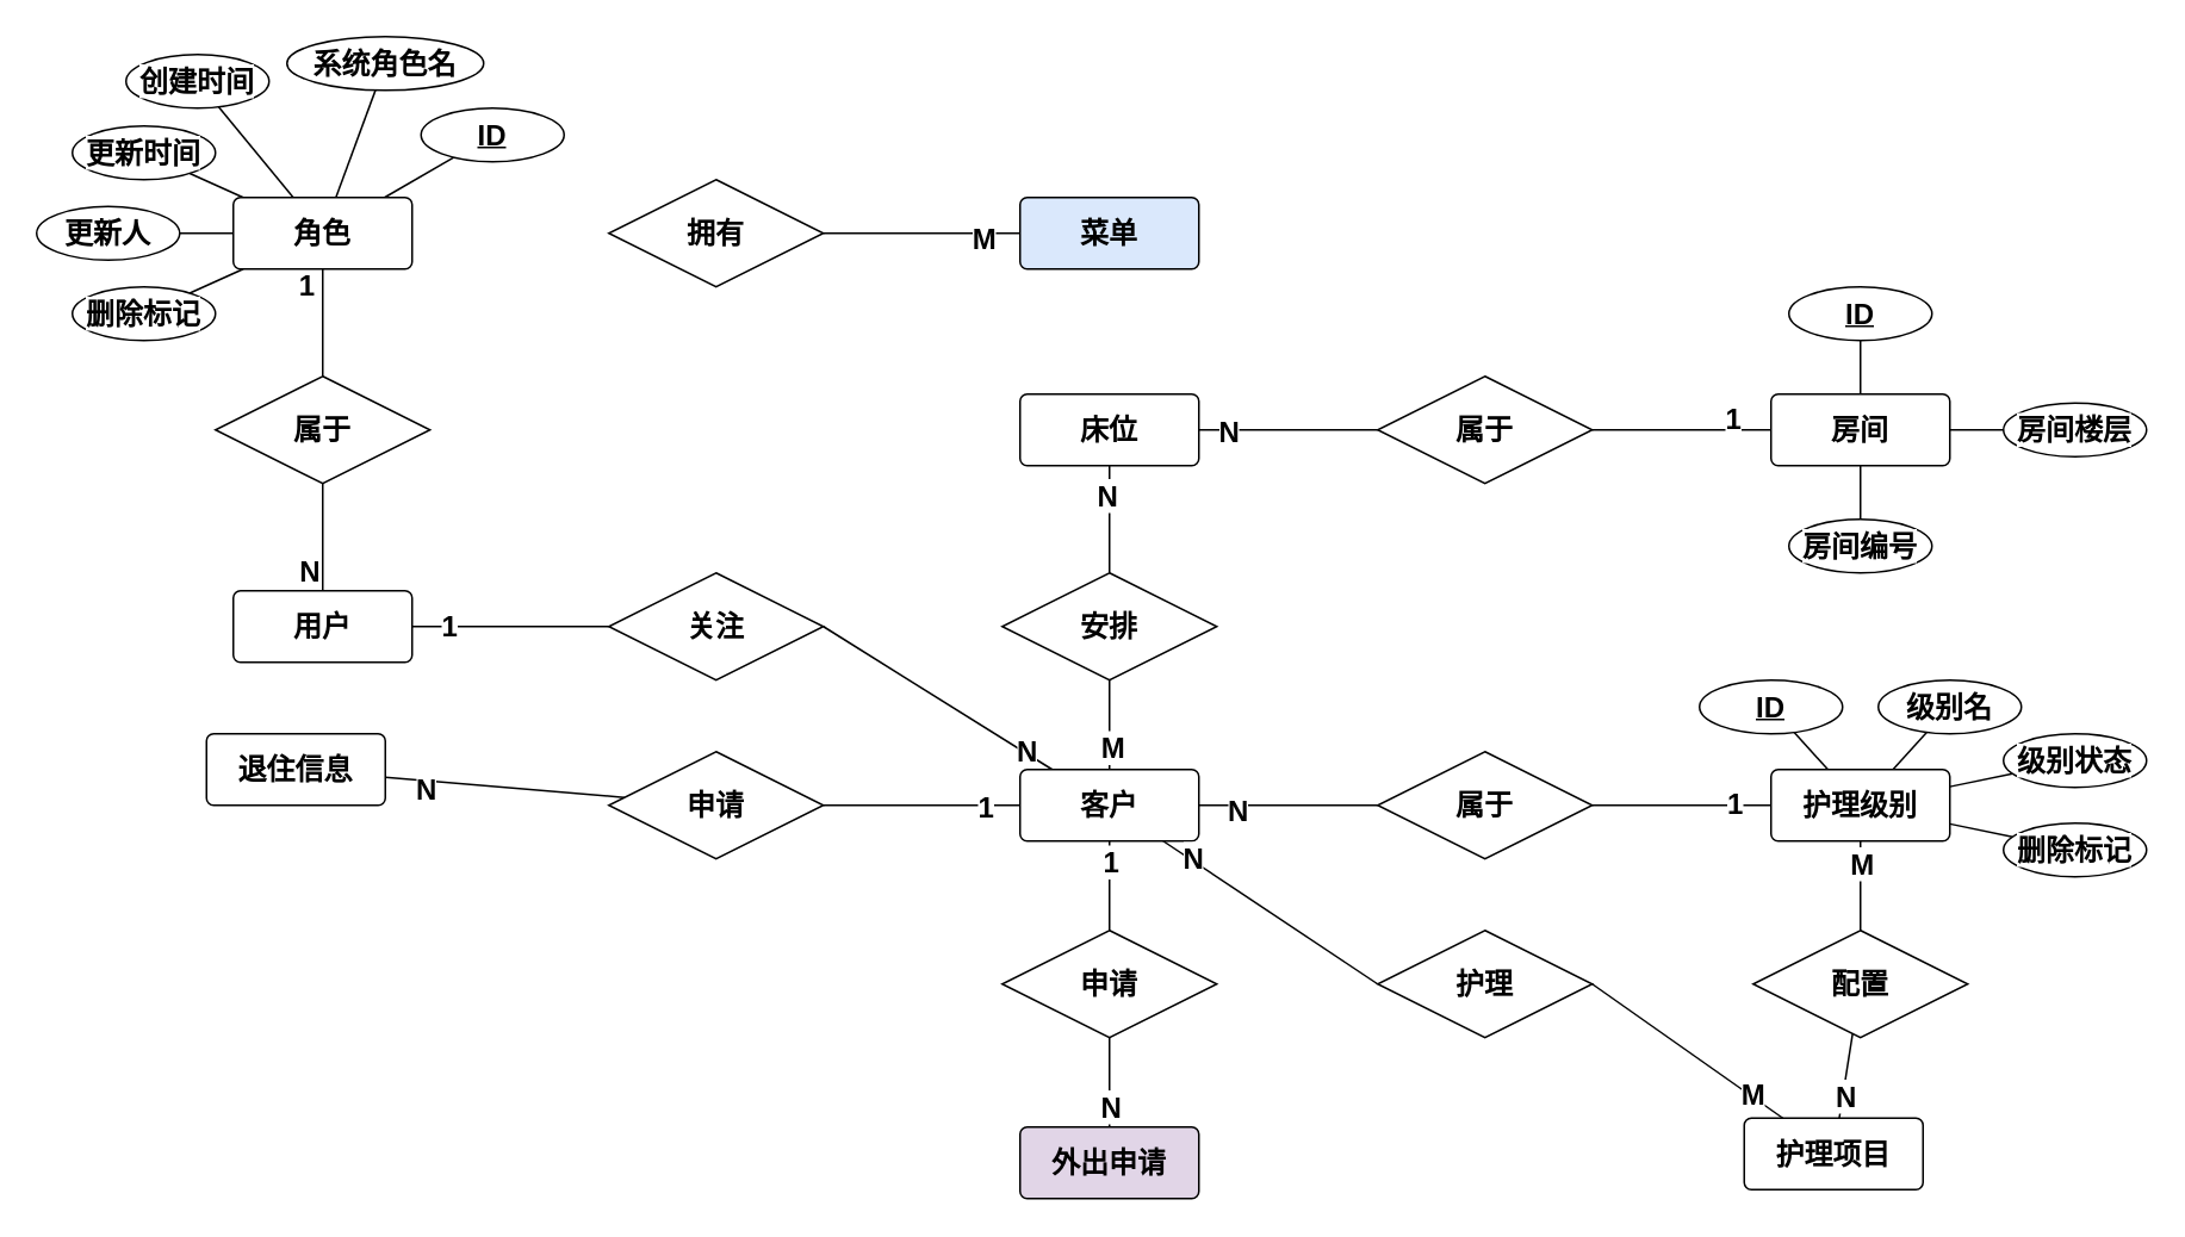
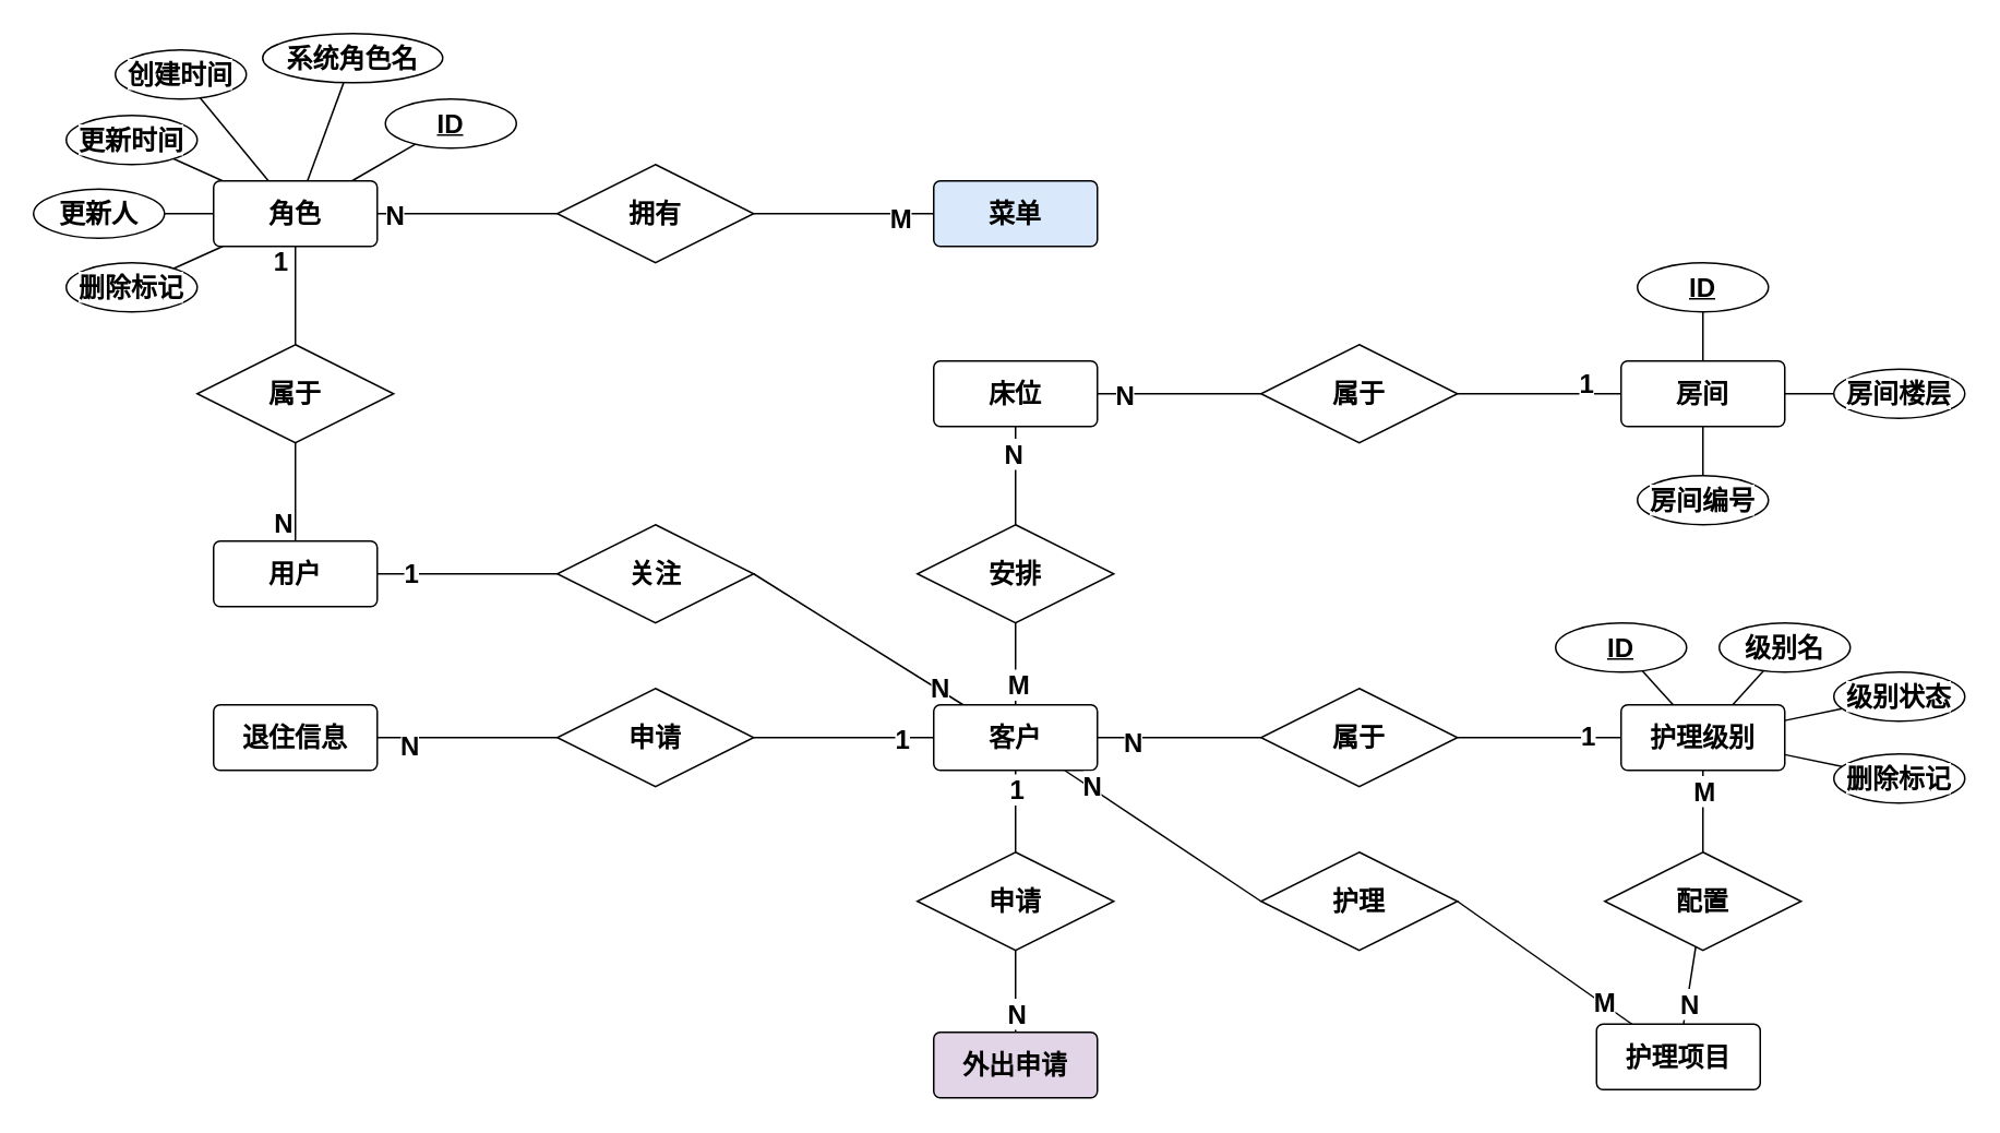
+ <mxCell id="2" style="edgeStyle=none;html=1;endArrow=none;endFill=0;fontStyle=1;fontSize=16;" edge="1" parent="1" source="10" target="21"><mxGeometry relative="1" as="geometry"><mxPoint x="240" y="190" as="sourcePoint" /><mxPoint x="350" y="190" as="targetPoint" /></mxGeometry></mxCell>
+ <mxCell id="3" value="N" style="edgeLabel;html=1;align=center;verticalAlign=middle;resizable=0;points=[];fontStyle=1;fontSize=16;" vertex="1" connectable="0" parent="2"><mxGeometry x="0.218" y="-2" relative="1" as="geometry"><mxPoint x="-57" y="-2" as="offset" /></mxGeometry></mxCell>
- <mxCell id="34" value="&lt;font&gt;&lt;span&gt;退住信息&lt;/span&gt;&lt;/font&gt;" style="rounded=1;arcSize=10;whiteSpace=wrap;html=1;align=center;fontStyle=1;fontSize=16;" vertex="1" parent="1"><mxGeometry x="115" y="410" width="100" height="40" as="geometry" /></mxCell>
+ <mxCell id="34" value="&lt;font&gt;&lt;span&gt;退住信息&lt;/span&gt;&lt;/font&gt;" style="rounded=1;arcSize=10;whiteSpace=wrap;html=1;align=center;fontStyle=1;fontSize=16;" vertex="1" parent="1"><mxGeometry x="130" y="430" width="100" height="40" as="geometry" /></mxCell>
